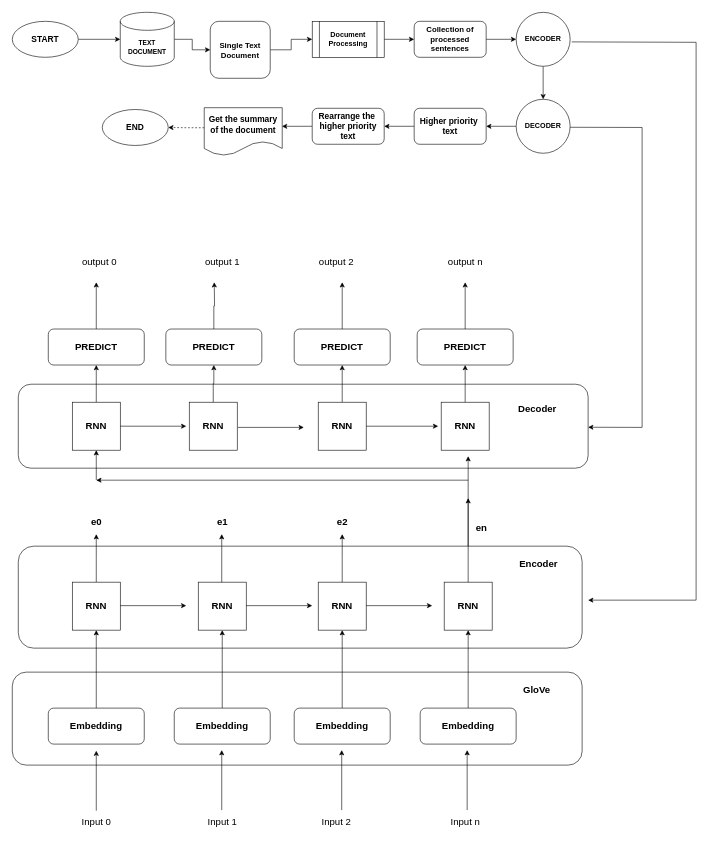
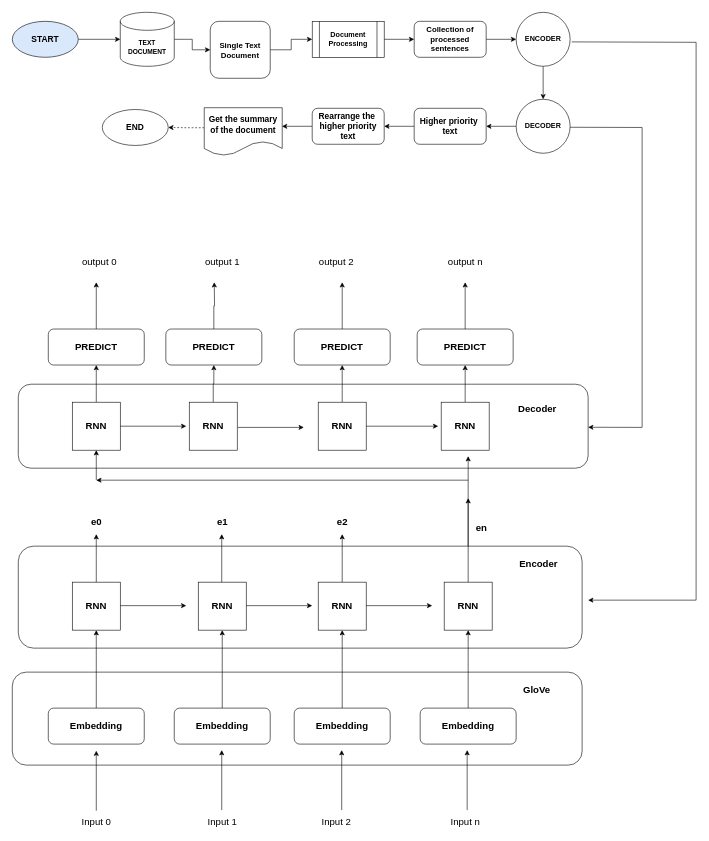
- <mxCell id="88" value="&lt;b&gt;&lt;font style=&quot;font-size: 14px&quot;&gt;START&lt;/font&gt;&lt;/b&gt;" style="ellipse;whiteSpace=wrap;html=1;" vertex="1" parent="1"><mxGeometry x="20" y="35" width="110" height="60" as="geometry" /></mxCell>
+ <mxCell id="88" value="&lt;b&gt;&lt;font style=&quot;font-size: 14px&quot;&gt;START&lt;/font&gt;&lt;/b&gt;" style="ellipse;whiteSpace=wrap;html=1;fillColor=#dae8fc;" vertex="1" parent="1"><mxGeometry x="20" y="35" width="110" height="60" as="geometry" /></mxCell>
